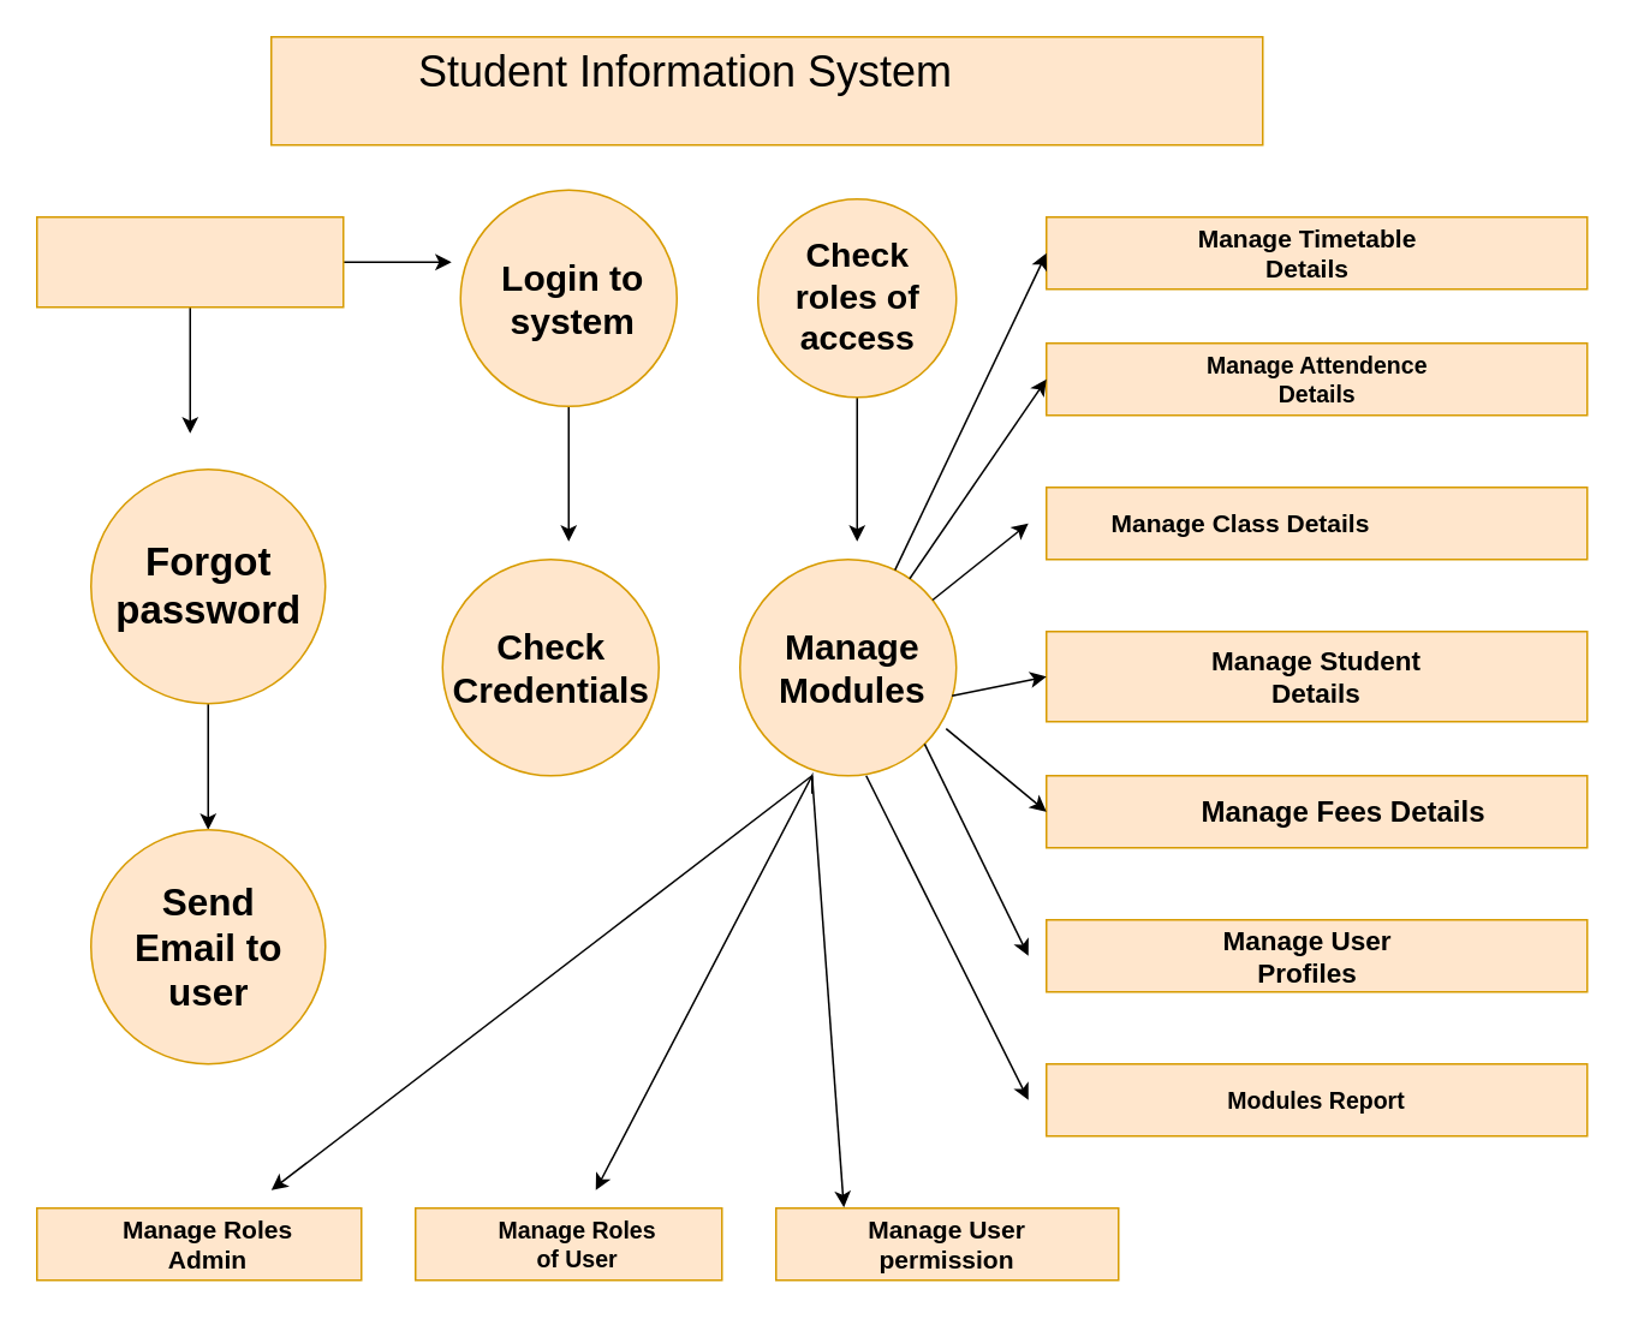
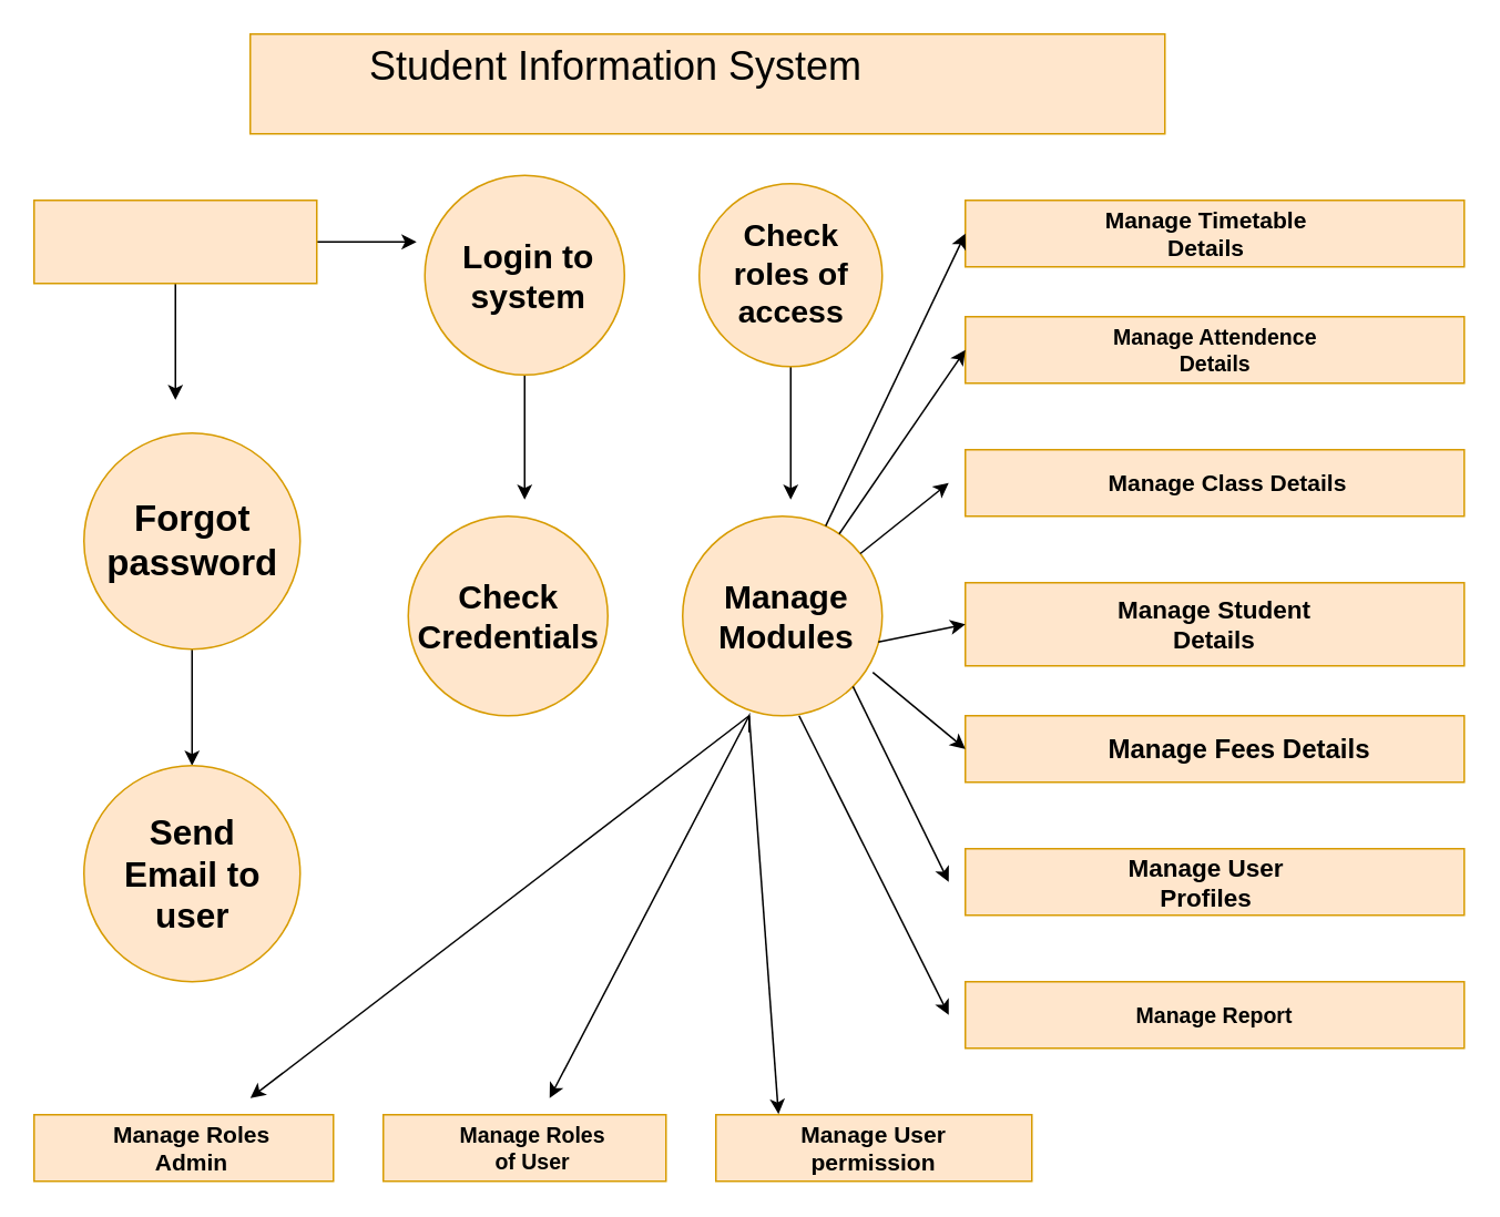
- <mxCell id="3" value="Student Information System" style="text;html=1;align=center;verticalAlign=middle;whiteSpace=wrap;rounded=0;fontSize=24;" parent="1" vertex="1"><mxGeometry x="210" y="25" width="340" height="30" as="geometry" /></mxCell>
+ <mxCell id="3" value="Student Information System" style="text;html=1;align=center;verticalAlign=middle;whiteSpace=wrap;rounded=0;fontSize=24;" parent="1" vertex="1"><mxGeometry x="200" y="25" width="340" height="30" as="geometry" /></mxCell>
- <mxCell id="45" value="Manage Class Details" style="text;html=1;align=center;verticalAlign=middle;whiteSpace=wrap;rounded=0;fontStyle=1;fontSize=14;" vertex="1" parent="1"><mxGeometry x="597.5" y="275" width="180" height="30" as="geometry" /></mxCell>
+ <mxCell id="45" value="Manage Class Details" style="text;html=1;align=center;verticalAlign=middle;whiteSpace=wrap;rounded=0;fontStyle=1;fontSize=14;" vertex="1" parent="1"><mxGeometry x="647.5" y="275" width="180" height="30" as="geometry" /></mxCell>
- <mxCell id="36" value="Modules Report" style="text;html=1;align=center;verticalAlign=middle;whiteSpace=wrap;rounded=0;fontSize=13;fontStyle=1" vertex="1" parent="1"><mxGeometry x="651.25" y="595" width="157.5" height="30" as="geometry" /></mxCell>
+ <mxCell id="36" value="Manage Report" style="text;html=1;align=center;verticalAlign=middle;whiteSpace=wrap;rounded=0;fontSize=13;fontStyle=1" vertex="1" parent="1"><mxGeometry x="651.25" y="595" width="157.5" height="30" as="geometry" /></mxCell>
